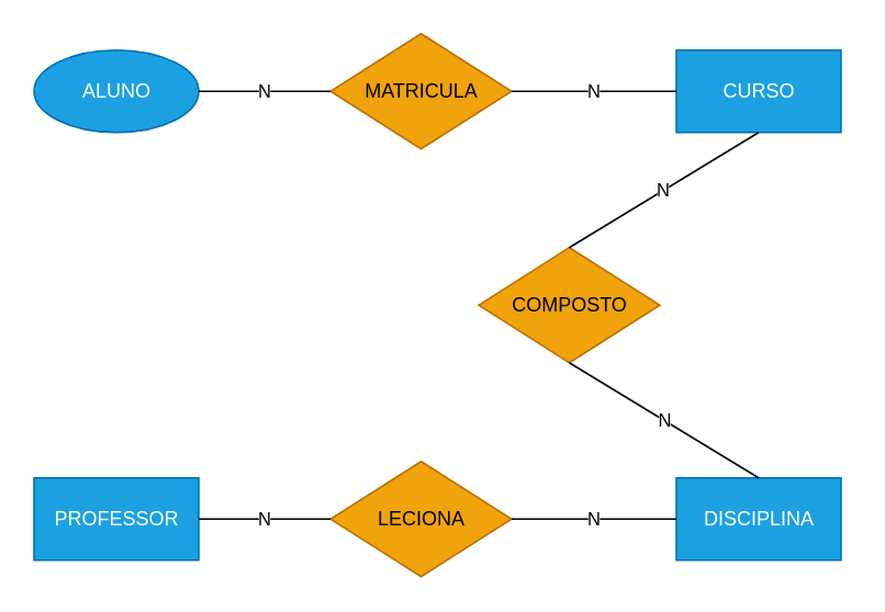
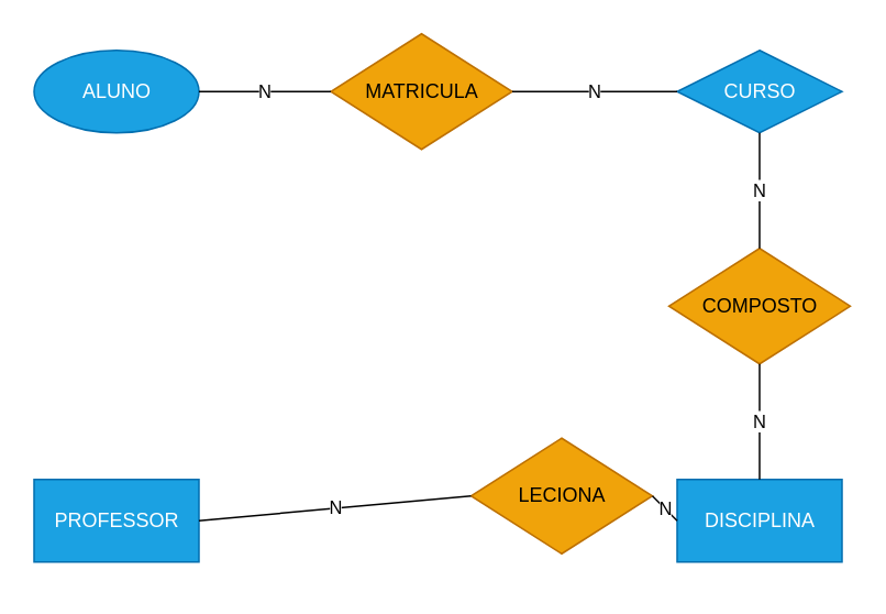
- <mxCell id="4" value="CURSO" style="html=1;dashed=0;whitespace=wrap;fillColor=#1ba1e2;fontColor=#ffffff;strokeColor=#006EAF;" vertex="1" parent="1"><mxGeometry x="410" y="30" width="100" height="50" as="geometry" /></mxCell>
+ <mxCell id="4" value="CURSO" style="rhombus;html=1;dashed=0;whitespace=wrap;fillColor=#1ba1e2;fontColor=#ffffff;strokeColor=#006EAF;" vertex="1" parent="1"><mxGeometry x="410" y="30" width="100" height="50" as="geometry" /></mxCell>
- <mxCell id="5" value="COMPOSTO" style="shape=rhombus;html=1;dashed=0;whitespace=wrap;perimeter=rhombusPerimeter;fillColor=#f0a30a;fontColor=#000000;strokeColor=#BD7000;" vertex="1" parent="1"><mxGeometry x="290" y="150" width="110" height="70" as="geometry" /></mxCell>
+ <mxCell id="5" value="COMPOSTO" style="shape=rhombus;html=1;dashed=0;whitespace=wrap;perimeter=rhombusPerimeter;fillColor=#f0a30a;fontColor=#000000;strokeColor=#BD7000;" vertex="1" parent="1"><mxGeometry x="405" y="150" width="110" height="70" as="geometry" /></mxCell>
- <mxCell id="12" value="LECIONA" style="shape=rhombus;html=1;dashed=0;whitespace=wrap;perimeter=rhombusPerimeter;fillColor=#f0a30a;fontColor=#000000;strokeColor=#BD7000;" vertex="1" parent="1"><mxGeometry x="200" y="280" width="110" height="70" as="geometry" /></mxCell>
+ <mxCell id="12" value="LECIONA" style="shape=rhombus;html=1;dashed=0;whitespace=wrap;perimeter=rhombusPerimeter;fillColor=#f0a30a;fontColor=#000000;strokeColor=#BD7000;" vertex="1" parent="1"><mxGeometry x="285" y="265" width="110" height="70" as="geometry" /></mxCell>
